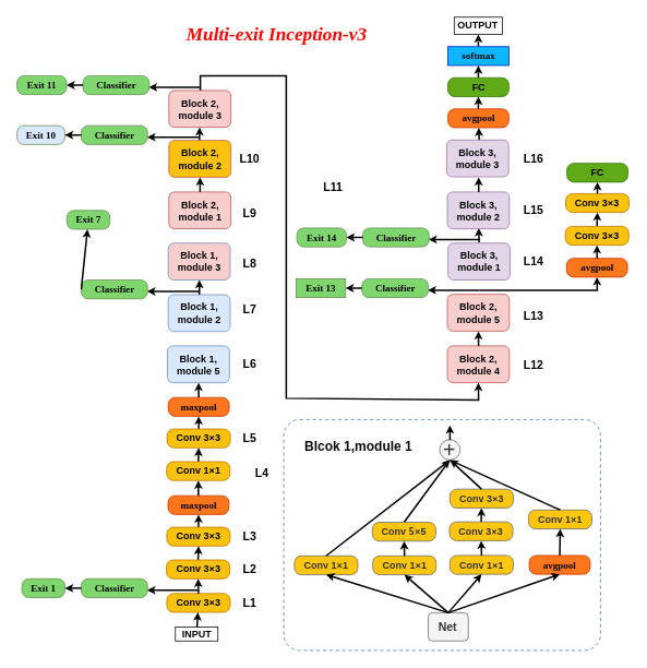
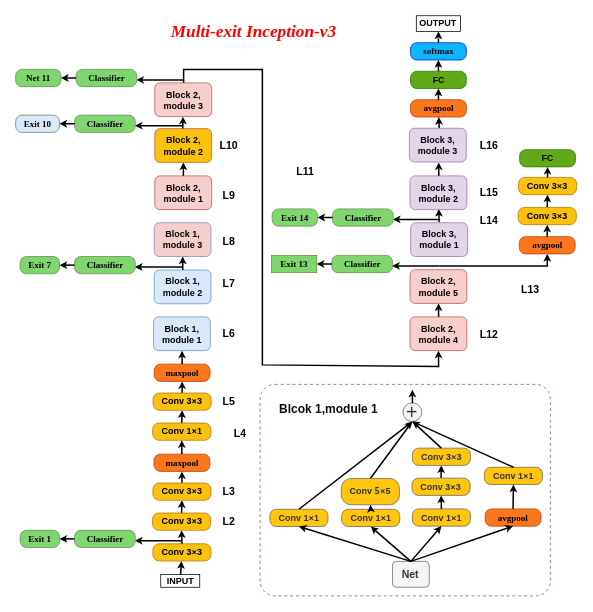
- <mxCell id="34" value="&lt;font face=&quot;Verdana&quot; color=&quot;#0A0A0A&quot;&gt;&lt;b&gt;softmax&lt;/b&gt;&lt;/font&gt;" style="whiteSpace=wrap;html=1;fontSize=12;arcSize=37;fillColor=#0DB6FF;strokeColor=#001DBC;fontColor=#ffffff;rounded=0;" vertex="1" parent="1"><mxGeometry x="546.5" y="56.5" width="74.5" height="23" as="geometry" /></mxCell>
+ <mxCell id="34" value="&lt;font face=&quot;Verdana&quot; color=&quot;#0A0A0A&quot;&gt;&lt;b&gt;softmax&lt;/b&gt;&lt;/font&gt;" style="rounded=1;whiteSpace=wrap;html=1;fontSize=12;arcSize=37;fillColor=#0DB6FF;strokeColor=#001DBC;fontColor=#ffffff;" vertex="1" parent="1"><mxGeometry x="546.5" y="56.5" width="74.5" height="23" as="geometry" /></mxCell>
- <mxCell id="79" value="&lt;font face=&quot;Verdana&quot;&gt;&lt;b&gt;Exit 11&lt;br&gt;&lt;/b&gt;&lt;/font&gt;" style="rounded=1;whiteSpace=wrap;html=1;fontSize=12;arcSize=37;fillColor=#7FD66E;strokeColor=#648A4E;" vertex="1" parent="1"><mxGeometry x="20" y="92" width="60.5" height="23" as="geometry" /></mxCell>
+ <mxCell id="79" value="&lt;font face=&quot;Verdana&quot;&gt;&lt;b&gt;Net 11&lt;br&gt;&lt;/b&gt;&lt;/font&gt;" style="rounded=1;whiteSpace=wrap;html=1;fontSize=12;arcSize=37;fillColor=#7FD66E;strokeColor=#648A4E;" vertex="1" parent="1"><mxGeometry x="20" y="92" width="60.5" height="23" as="geometry" /></mxCell>
- <mxCell id="67" value="&lt;font face=&quot;Verdana&quot;&gt;&lt;b&gt;Exit 7&lt;br&gt;&lt;/b&gt;&lt;/font&gt;" style="rounded=1;whiteSpace=wrap;html=1;fontSize=12;arcSize=37;fillColor=#7FD66E;strokeColor=#648A4E;" vertex="1" parent="1"><mxGeometry x="81" y="256.5" width="52.5" height="23" as="geometry" /></mxCell>
+ <mxCell id="67" value="&lt;font face=&quot;Verdana&quot;&gt;&lt;b&gt;Exit 7&lt;br&gt;&lt;/b&gt;&lt;/font&gt;" style="rounded=1;whiteSpace=wrap;html=1;fontSize=12;arcSize=37;fillColor=#7FD66E;strokeColor=#648A4E;" vertex="1" parent="1"><mxGeometry x="26" y="341.5" width="52.5" height="23" as="geometry" /></mxCell>
- <mxCell id="27" value="&lt;font style=&quot;font-size: 14px;&quot; face=&quot;Helvetica&quot;&gt;&lt;b&gt;L14&lt;/b&gt;&lt;/font&gt;" style="text;html=1;align=center;verticalAlign=middle;resizable=0;points=[];autosize=1;strokeColor=none;fillColor=none;fontSize=12;fontFamily=Verdana;" vertex="1" parent="1"><mxGeometry x="630" y="304.5" width="42" height="29" as="geometry" /></mxCell>
+ <mxCell id="27" value="&lt;font style=&quot;font-size: 14px;&quot; face=&quot;Helvetica&quot;&gt;&lt;b&gt;L14&lt;/b&gt;&lt;/font&gt;" style="text;html=1;align=center;verticalAlign=middle;resizable=0;points=[];autosize=1;strokeColor=none;fillColor=none;fontSize=12;fontFamily=Verdana;" vertex="1" parent="1"><mxGeometry x="630" y="279.5" width="42" height="29" as="geometry" /></mxCell>
- <mxCell id="28" value="&lt;font style=&quot;font-size: 14px;&quot; face=&quot;Helvetica&quot;&gt;&lt;b&gt;L13&lt;/b&gt;&lt;/font&gt;" style="text;html=1;align=center;verticalAlign=middle;resizable=0;points=[];autosize=1;strokeColor=none;fillColor=none;fontSize=12;fontFamily=Verdana;" vertex="1" parent="1"><mxGeometry x="630" y="371.5" width="42" height="29" as="geometry" /></mxCell>
+ <mxCell id="28" value="&lt;font style=&quot;font-size: 14px;&quot; face=&quot;Helvetica&quot;&gt;&lt;b&gt;L13&lt;/b&gt;&lt;/font&gt;" style="text;html=1;align=center;verticalAlign=middle;resizable=0;points=[];autosize=1;strokeColor=none;fillColor=none;fontSize=12;fontFamily=Verdana;" vertex="1" parent="1"><mxGeometry x="685" y="371.5" width="42" height="29" as="geometry" /></mxCell>
- <mxCell id="48" value="&lt;div style=&quot;font-size: 12px;&quot;&gt;&lt;font style=&quot;font-size: 12px;&quot; face=&quot;Helvetica&quot;&gt;&lt;b&gt;&lt;font style=&quot;font-size: 12px;&quot;&gt;Block 1,&lt;/font&gt;&lt;/b&gt;&lt;/font&gt;&lt;/div&gt;&lt;div style=&quot;font-size: 12px;&quot;&gt;&lt;font style=&quot;font-size: 12px;&quot; face=&quot;Helvetica&quot;&gt;&lt;b&gt;&lt;font style=&quot;font-size: 12px;&quot;&gt;module 5&lt;/font&gt;&lt;/b&gt;&lt;/font&gt;&lt;font style=&quot;font-size: 12px;&quot;&gt;&lt;br&gt;&lt;/font&gt;&lt;/div&gt;" style="rounded=1;whiteSpace=wrap;html=1;strokeColor=#6c8ebf;fontFamily=Verdana;fontSize=23;fillColor=#dae8fc;" vertex="1" parent="1"><mxGeometry x="203.88" y="422" width="75.74" height="45" as="geometry" /></mxCell>
+ <mxCell id="48" value="&lt;div style=&quot;font-size: 12px;&quot;&gt;&lt;font style=&quot;font-size: 12px;&quot; face=&quot;Helvetica&quot;&gt;&lt;b&gt;&lt;font style=&quot;font-size: 12px;&quot;&gt;Block 1,&lt;/font&gt;&lt;/b&gt;&lt;/font&gt;&lt;/div&gt;&lt;div style=&quot;font-size: 12px;&quot;&gt;&lt;font style=&quot;font-size: 12px;&quot; face=&quot;Helvetica&quot;&gt;&lt;b&gt;&lt;font style=&quot;font-size: 12px;&quot;&gt;module 1&lt;/font&gt;&lt;/b&gt;&lt;/font&gt;&lt;font style=&quot;font-size: 12px;&quot;&gt;&lt;br&gt;&lt;/font&gt;&lt;/div&gt;" style="rounded=1;whiteSpace=wrap;html=1;strokeColor=#6c8ebf;fontFamily=Verdana;fontSize=23;fillColor=#dae8fc;" vertex="1" parent="1"><mxGeometry x="203.88" y="422" width="75.74" height="45" as="geometry" /></mxCell>
- <mxCell id="96" value="&lt;b&gt;Conv &lt;code&gt;5&lt;/code&gt;&lt;code style=&quot;position: unset;&quot; class=&quot;has-numbering&quot;&gt;×&lt;/code&gt;5&lt;/b&gt;" style="rounded=1;whiteSpace=wrap;html=1;fontSize=12;arcSize=37;fillColor=#FFC60D;strokeColor=#666666;fontColor=#333333;" vertex="1" parent="1"><mxGeometry x="454.24" y="637.5" width="77.5" height="23" as="geometry" /></mxCell>
+ <mxCell id="96" value="&lt;b&gt;Conv &lt;code&gt;5&lt;/code&gt;&lt;code style=&quot;position: unset;&quot; class=&quot;has-numbering&quot;&gt;×&lt;/code&gt;5&lt;/b&gt;" style="rounded=1;whiteSpace=wrap;html=1;fontSize=12;arcSize=37;fillColor=#FFC60D;strokeColor=#666666;fontColor=#333333;" vertex="1" parent="1"><mxGeometry x="454.24" y="637.5" width="77.5" height="35" as="geometry" /></mxCell>
- <mxCell id="9" value="&lt;font style=&quot;font-size: 14px;&quot; face=&quot;Helvetica&quot;&gt;&lt;b&gt;L1&lt;/b&gt;&lt;/font&gt;" style="text;html=1;align=center;verticalAlign=middle;resizable=0;points=[];autosize=1;strokeColor=none;fillColor=none;fontSize=12;fontFamily=Verdana;" vertex="1" parent="1"><mxGeometry x="287" y="721.5" width="34" height="29" as="geometry" /></mxCell>
